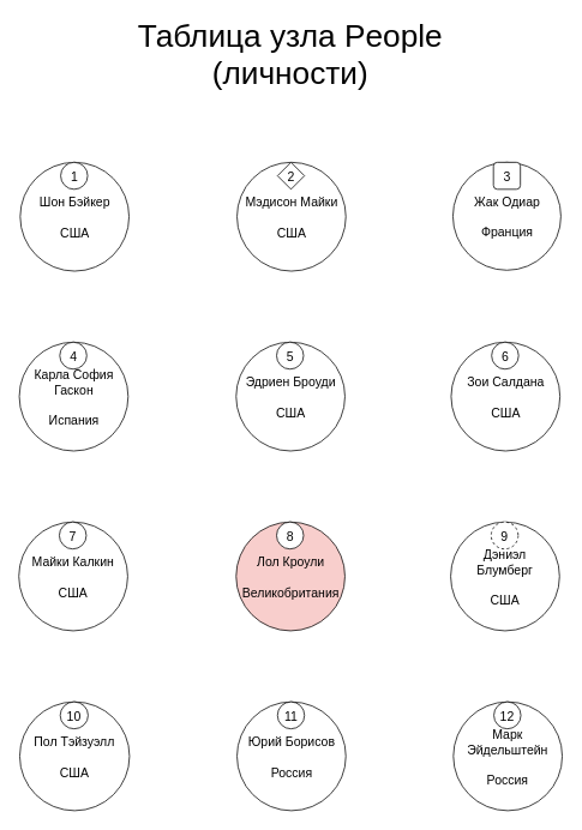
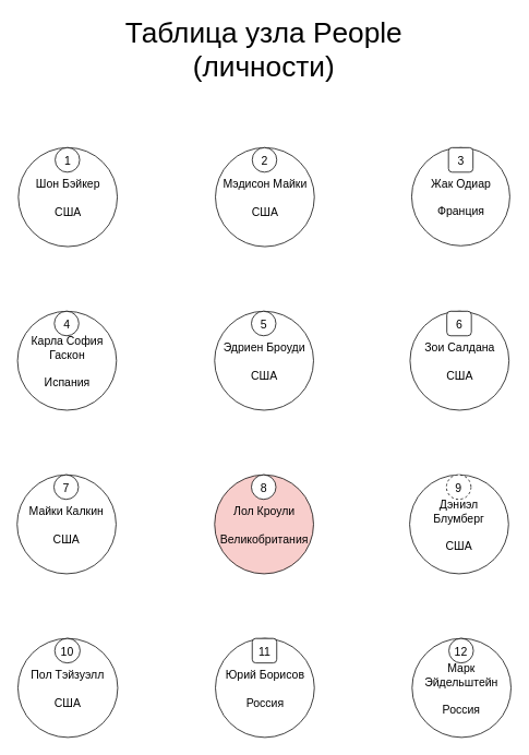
- <mxCell id="7" value="2" style="rhombus;whiteSpace=wrap;html=1;aspect=fixed;fontSize=14;spacingTop=2;" parent="1" vertex="1"><mxGeometry x="307.5" y="180" width="30" height="30" as="geometry" /></mxCell>
+ <mxCell id="7" value="2" style="ellipse;whiteSpace=wrap;html=1;aspect=fixed;fontSize=14;spacingTop=2;" parent="1" vertex="1"><mxGeometry x="307.5" y="180" width="30" height="30" as="geometry" /></mxCell>
- <mxCell id="13" value="6" style="ellipse;whiteSpace=wrap;html=1;aspect=fixed;fontSize=14;spacingTop=2;" parent="1" vertex="1"><mxGeometry x="545.5" y="380" width="30" height="30" as="geometry" /></mxCell>
+ <mxCell id="13" value="6" style="whiteSpace=wrap;html=1;aspect=fixed;fontSize=14;spacingTop=2;rounded=1;" parent="1" vertex="1"><mxGeometry x="545.5" y="380" width="30" height="30" as="geometry" /></mxCell>
- <mxCell id="23" value="11" style="ellipse;whiteSpace=wrap;html=1;aspect=fixed;fontSize=14;spacingTop=2;" parent="1" vertex="1"><mxGeometry x="307.5" y="780" width="30" height="30" as="geometry" /></mxCell>
+ <mxCell id="23" value="11" style="whiteSpace=wrap;html=1;aspect=fixed;fontSize=14;spacingTop=2;rounded=1;" parent="1" vertex="1"><mxGeometry x="307.5" y="780" width="30" height="30" as="geometry" /></mxCell>
